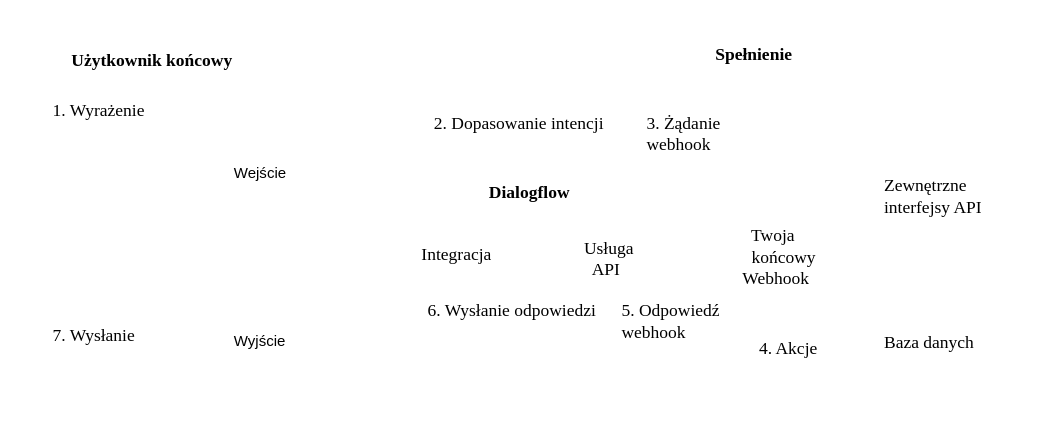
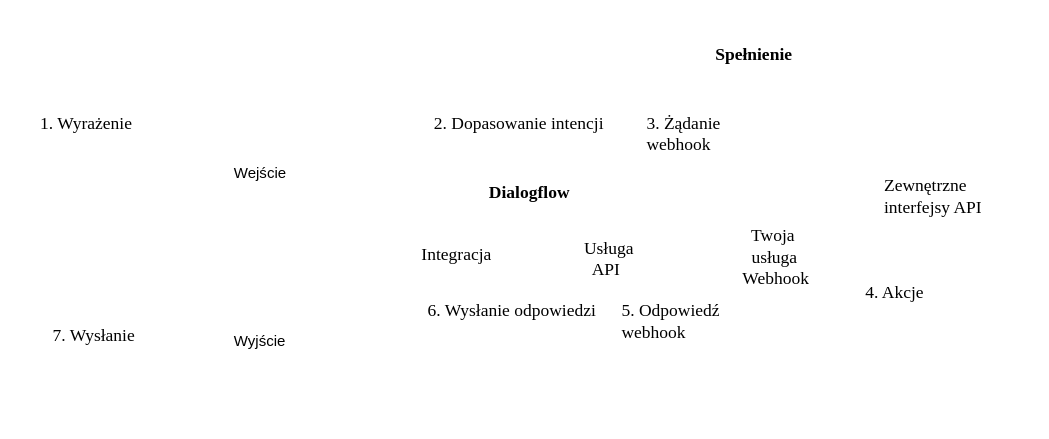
- <mxCell id="3" value="&lt;font color=&quot;#000000&quot; face=&quot;Times New Roman&quot; style=&quot;font-size: 14px&quot;&gt;&lt;b&gt;Użytkownik końcowy&lt;/b&gt;&lt;/font&gt;" style="points=[[0,0,0],[0.25,0,0],[0.5,0,0],[0.75,0,0],[1,0,0],[1,0.25,0],[1,0.5,0],[1,0.75,0],[1,1,0],[0.75,1,0],[0.5,1,0],[0.25,1,0],[0,1,0],[0,0.75,0],[0,0.5,0],[0,0.25,0]];rounded=1;absoluteArcSize=1;arcSize=2;html=1;strokeColor=none;gradientColor=none;shadow=0;dashed=0;fontSize=12;fontColor=#9E9E9E;align=left;verticalAlign=top;spacing=10;spacingTop=-4;" vertex="1" parent="1"><mxGeometry x="47" y="30" width="220" height="30" as="geometry" /></mxCell>
- <mxCell id="5" value="&lt;font color=&quot;#000000&quot; face=&quot;Times New Roman&quot; style=&quot;font-size: 14px&quot;&gt;1. Wyrażenie&lt;/font&gt;" style="points=[[0,0,0],[0.25,0,0],[0.5,0,0],[0.75,0,0],[1,0,0],[1,0.25,0],[1,0.5,0],[1,0.75,0],[1,1,0],[0.75,1,0],[0.5,1,0],[0.25,1,0],[0,1,0],[0,0.75,0],[0,0.5,0],[0,0.25,0]];rounded=1;absoluteArcSize=1;arcSize=2;html=1;strokeColor=none;gradientColor=none;shadow=0;dashed=0;fontSize=12;fontColor=#9E9E9E;align=left;verticalAlign=top;spacing=10;spacingTop=-4;" vertex="1" parent="1"><mxGeometry x="32" y="70" width="95" height="30" as="geometry" /></mxCell>
+ <mxCell id="5" value="&lt;font color=&quot;#000000&quot; face=&quot;Times New Roman&quot; style=&quot;font-size: 14px&quot;&gt;1. Wyrażenie&lt;/font&gt;" style="points=[[0,0,0],[0.25,0,0],[0.5,0,0],[0.75,0,0],[1,0,0],[1,0.25,0],[1,0.5,0],[1,0.75,0],[1,1,0],[0.75,1,0],[0.5,1,0],[0.25,1,0],[0,1,0],[0,0.75,0],[0,0.5,0],[0,0.25,0]];rounded=1;absoluteArcSize=1;arcSize=2;html=1;strokeColor=none;gradientColor=none;shadow=0;dashed=0;fontSize=12;fontColor=#9E9E9E;align=left;verticalAlign=top;spacing=10;spacingTop=-4;" vertex="1" parent="1"><mxGeometry x="22" y="80" width="95" height="30" as="geometry" /></mxCell>
- <mxCell id="19" value="&lt;font color=&quot;#000000&quot; face=&quot;Times New Roman&quot;&gt;&lt;span style=&quot;font-size: 14px&quot;&gt;&amp;nbsp; &amp;nbsp; Twoja &lt;br&gt;&amp;nbsp; &amp;nbsp; końcowy &lt;br&gt;&amp;nbsp; Webhook&lt;/span&gt;&lt;/font&gt;" style="points=[[0,0,0],[0.25,0,0],[0.5,0,0],[0.75,0,0],[1,0,0],[1,0.25,0],[1,0.5,0],[1,0.75,0],[1,1,0],[0.75,1,0],[0.5,1,0],[0.25,1,0],[0,1,0],[0,0.75,0],[0,0.5,0],[0,0.25,0]];rounded=1;absoluteArcSize=1;arcSize=2;html=1;strokeColor=none;gradientColor=none;shadow=0;dashed=0;fontSize=12;fontColor=#9E9E9E;align=left;verticalAlign=top;spacing=10;spacingTop=-4;" vertex="1" parent="1"><mxGeometry x="577" y="170" width="80" height="50" as="geometry" /></mxCell>
+ <mxCell id="19" value="&lt;font color=&quot;#000000&quot; face=&quot;Times New Roman&quot;&gt;&lt;span style=&quot;font-size: 14px&quot;&gt;&amp;nbsp; &amp;nbsp; Twoja &lt;br&gt;&amp;nbsp; &amp;nbsp; usługa &lt;br&gt;&amp;nbsp; Webhook&lt;/span&gt;&lt;/font&gt;" style="points=[[0,0,0],[0.25,0,0],[0.5,0,0],[0.75,0,0],[1,0,0],[1,0.25,0],[1,0.5,0],[1,0.75,0],[1,1,0],[0.75,1,0],[0.5,1,0],[0.25,1,0],[0,1,0],[0,0.75,0],[0,0.5,0],[0,0.25,0]];rounded=1;absoluteArcSize=1;arcSize=2;html=1;strokeColor=none;gradientColor=none;shadow=0;dashed=0;fontSize=12;fontColor=#9E9E9E;align=left;verticalAlign=top;spacing=10;spacingTop=-4;" vertex="1" parent="1"><mxGeometry x="577" y="170" width="80" height="50" as="geometry" /></mxCell>
- <mxCell id="12" value="&lt;font color=&quot;#000000&quot; face=&quot;Times New Roman&quot; style=&quot;font-size: 14px&quot;&gt;Baza danych&lt;/font&gt;" style="points=[[0,0,0],[0.25,0,0],[0.5,0,0],[0.75,0,0],[1,0,0],[1,0.25,0],[1,0.5,0],[1,0.75,0],[1,1,0],[0.75,1,0],[0.5,1,0],[0.25,1,0],[0,1,0],[0,0.75,0],[0,0.5,0],[0,0.25,0]];rounded=1;absoluteArcSize=1;arcSize=2;html=1;strokeColor=none;gradientColor=none;shadow=0;dashed=0;fontSize=12;fontColor=#9E9E9E;align=left;verticalAlign=top;spacing=10;spacingTop=-4;" vertex="1" parent="1"><mxGeometry x="697" y="255" width="90" height="30" as="geometry" /></mxCell>
- <mxCell id="18" value="&lt;font face=&quot;Times New Roman&quot; style=&quot;font-size: 14px&quot; color=&quot;#000000&quot;&gt;4. Akcje&lt;/font&gt;" style="points=[[0,0,0],[0.25,0,0],[0.5,0,0],[0.75,0,0],[1,0,0],[1,0.25,0],[1,0.5,0],[1,0.75,0],[1,1,0],[0.75,1,0],[0.5,1,0],[0.25,1,0],[0,1,0],[0,0.75,0],[0,0.5,0],[0,0.25,0]];rounded=1;absoluteArcSize=1;arcSize=2;html=1;strokeColor=none;gradientColor=none;shadow=0;dashed=0;fontSize=12;fontColor=#9E9E9E;align=left;verticalAlign=top;spacing=10;spacingTop=-4;" vertex="1" parent="1"><mxGeometry x="597" y="260" width="70" height="30" as="geometry" /></mxCell>
+ <mxCell id="18" value="&lt;font face=&quot;Times New Roman&quot; style=&quot;font-size: 14px&quot; color=&quot;#000000&quot;&gt;4. Akcje&lt;/font&gt;" style="points=[[0,0,0],[0.25,0,0],[0.5,0,0],[0.75,0,0],[1,0,0],[1,0.25,0],[1,0.5,0],[1,0.75,0],[1,1,0],[0.75,1,0],[0.5,1,0],[0.25,1,0],[0,1,0],[0,0.75,0],[0,0.5,0],[0,0.25,0]];rounded=1;absoluteArcSize=1;arcSize=2;html=1;strokeColor=none;gradientColor=none;shadow=0;dashed=0;fontSize=12;fontColor=#9E9E9E;align=left;verticalAlign=top;spacing=10;spacingTop=-4;" vertex="1" parent="1"><mxGeometry x="682" y="215" width="70" height="30" as="geometry" /></mxCell>
